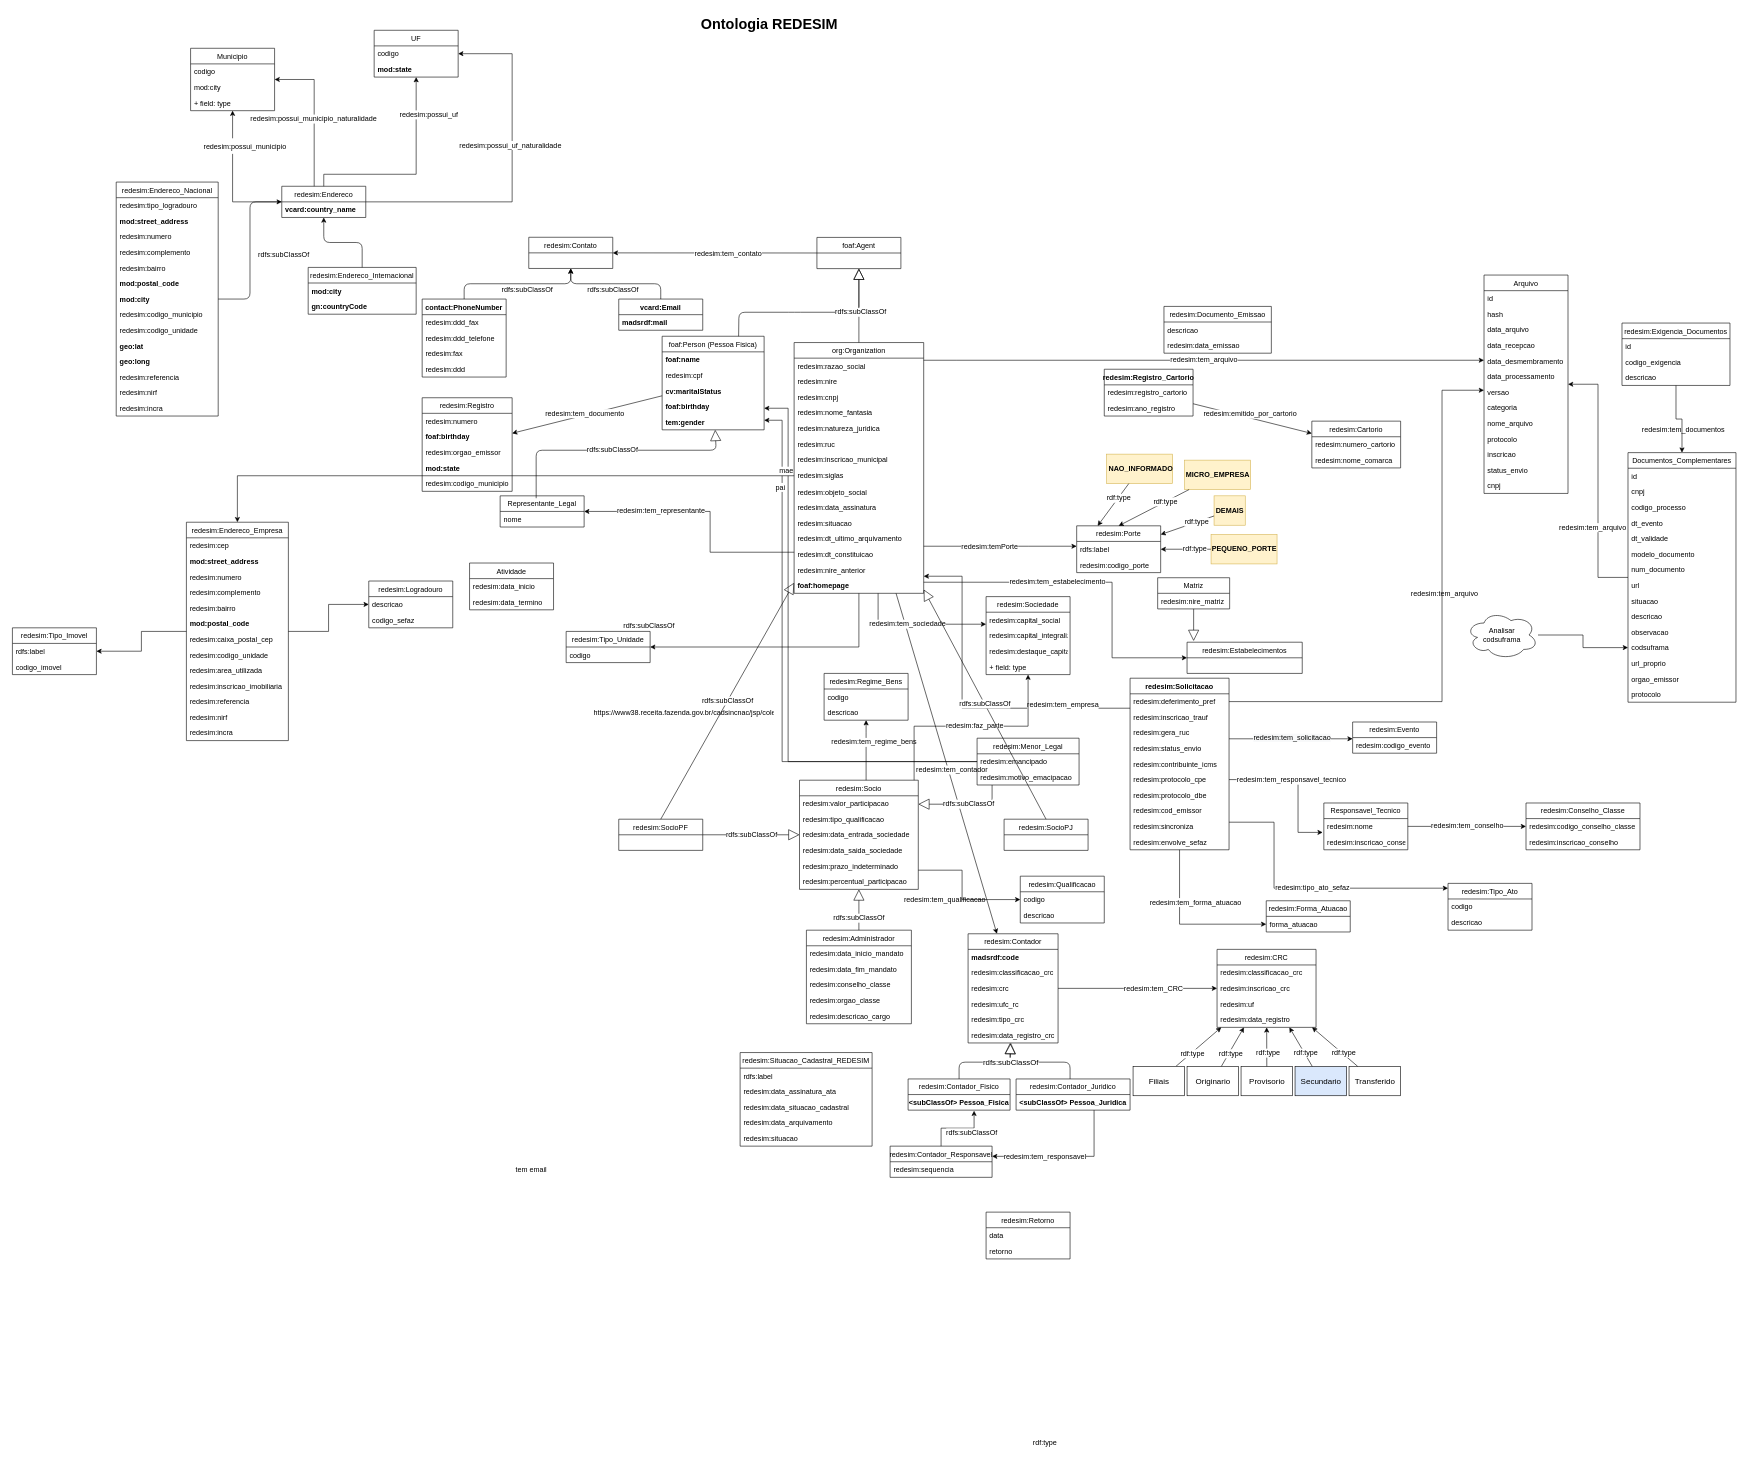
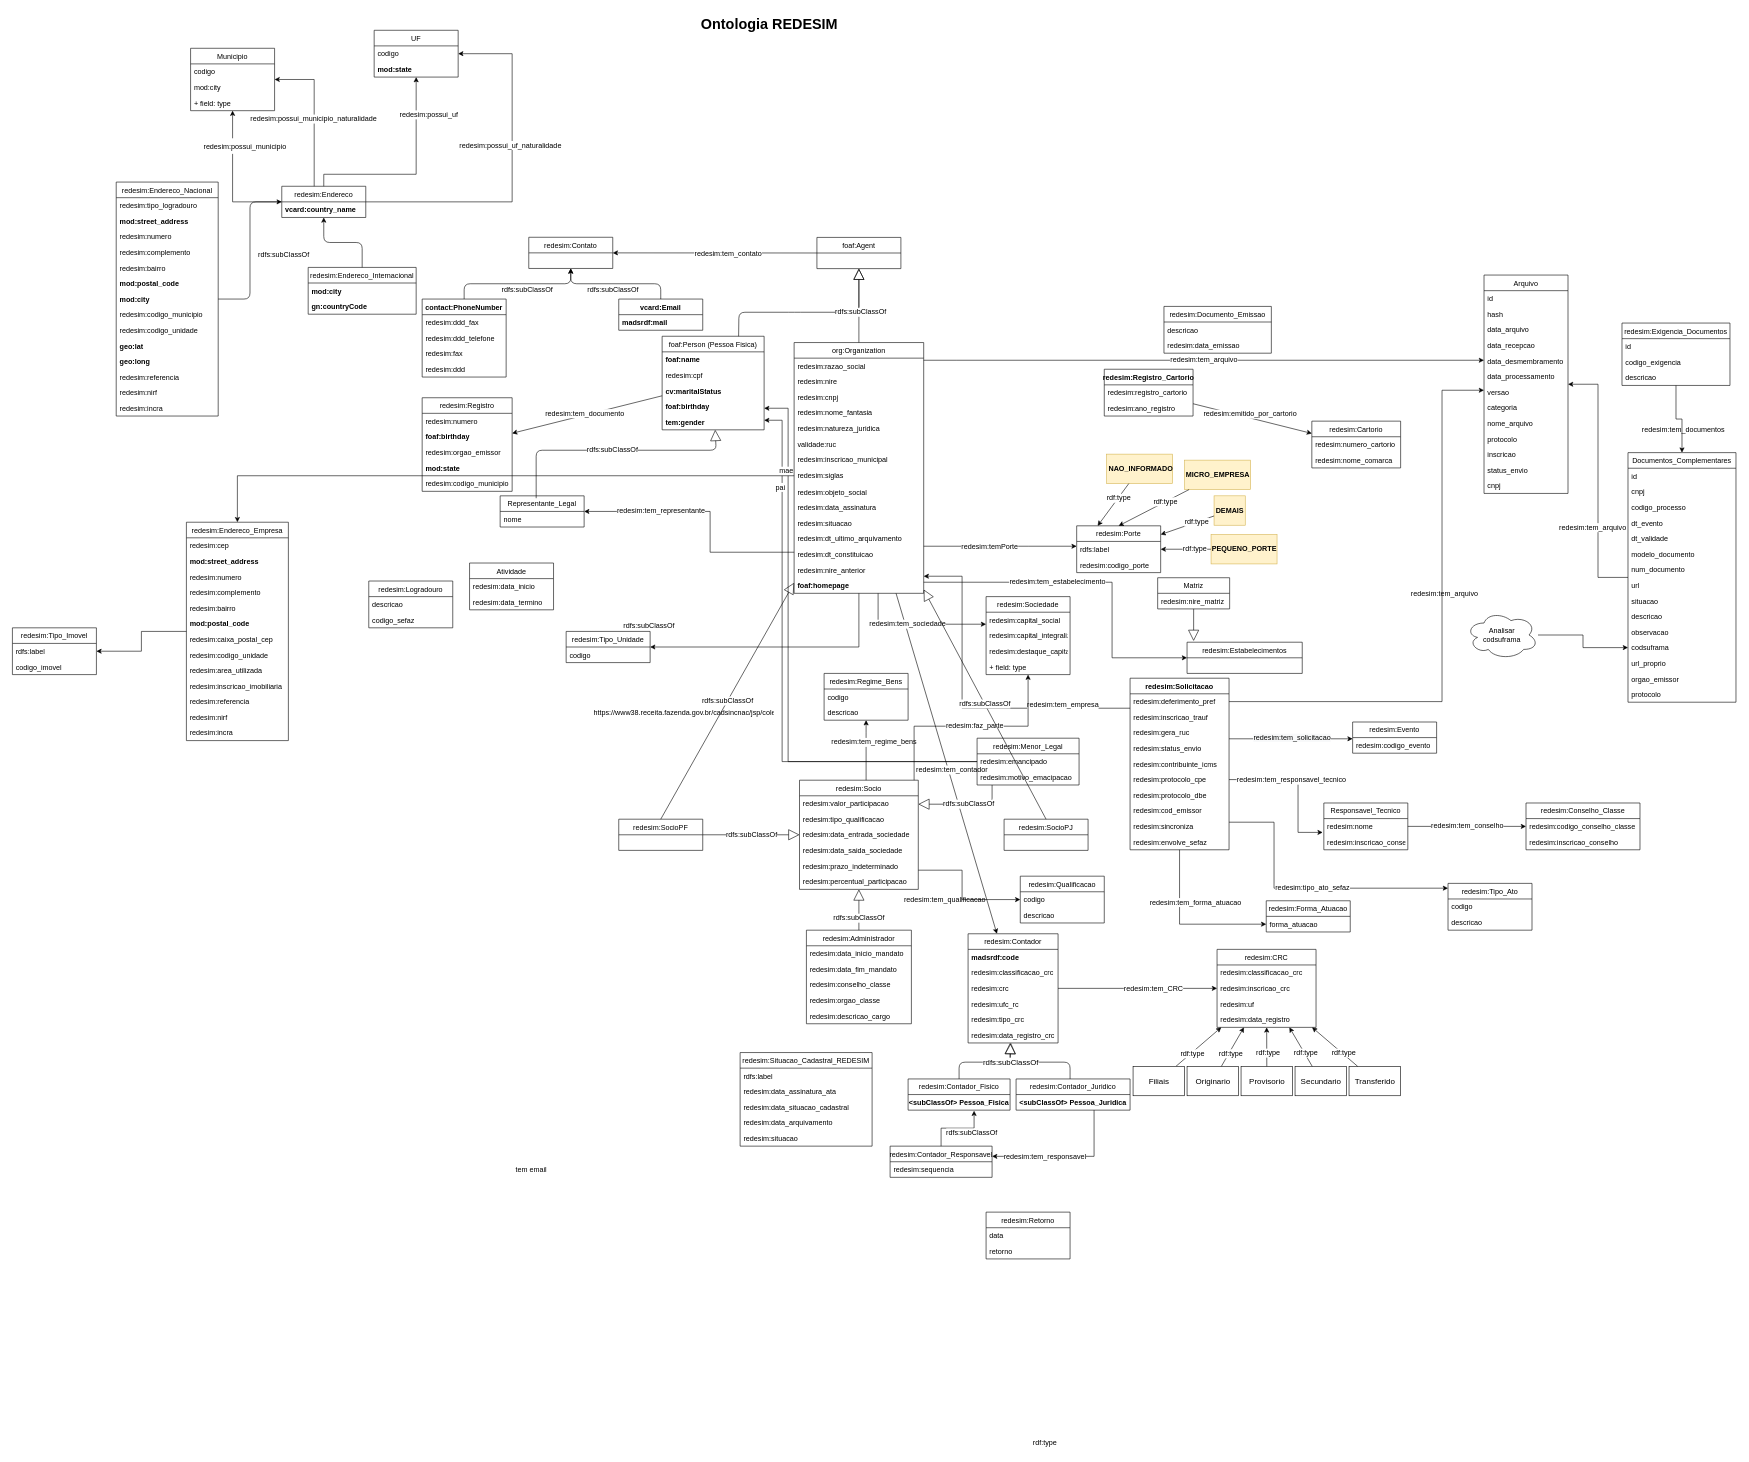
- <mxCell id="166" value="redesim:ruc" style="text;strokeColor=none;fillColor=none;align=left;verticalAlign=top;spacingLeft=4;spacingRight=4;overflow=hidden;rotatable=0;points=[[0,0.5],[1,0.5]];portConstraint=eastwest;" parent="160" vertex="1"><mxGeometry y="156" width="216" height="26" as="geometry" /></mxCell>
+ <mxCell id="166" value="validade:ruc" style="text;strokeColor=none;fillColor=none;align=left;verticalAlign=top;spacingLeft=4;spacingRight=4;overflow=hidden;rotatable=0;points=[[0,0.5],[1,0.5]];portConstraint=eastwest;" parent="160" vertex="1"><mxGeometry y="156" width="216" height="26" as="geometry" /></mxCell>
- <mxCell id="153" style="edgeStyle=orthogonalEdgeStyle;rounded=0;orthogonalLoop=1;jettySize=auto;html=1;" parent="1" source="274" target="288" edge="1"><mxGeometry relative="1" as="geometry" /></mxCell>
- <mxCell id="55" value="&lt;span style=&quot;font-family: &amp;#34;arial&amp;#34; ; font-size: 13.333px ; white-space: normal&quot;&gt;Secundario&lt;/span&gt;" style="html=1;fillColor=#dae8fc;" parent="1" vertex="1"><mxGeometry x="2158" y="1777" width="86" height="49" as="geometry" /></mxCell>
+ <mxCell id="55" value="&lt;span style=&quot;font-family: &amp;#34;arial&amp;#34; ; font-size: 13.333px ; white-space: normal&quot;&gt;Secundario&lt;/span&gt;" style="html=1;" parent="1" vertex="1"><mxGeometry x="2158" y="1777" width="86" height="49" as="geometry" /></mxCell>
